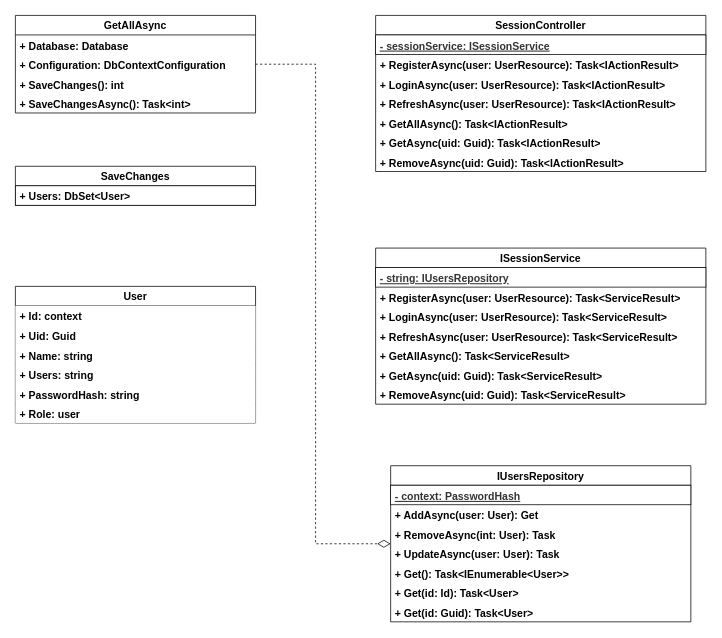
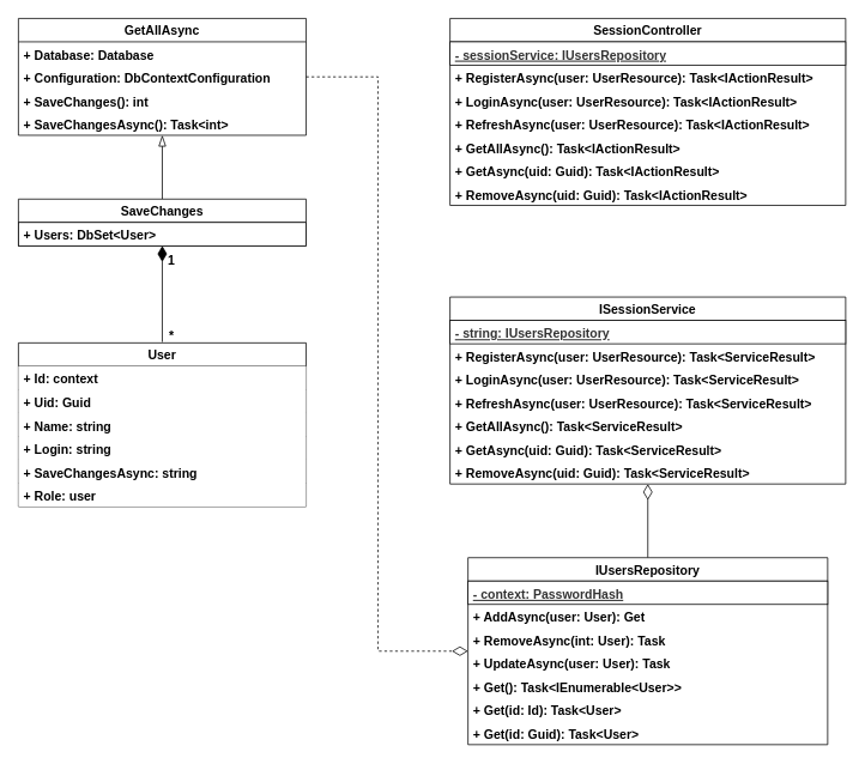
- <mxCell id="3" value="- sessionService: ISessionService" style="text;align=left;verticalAlign=top;spacingLeft=4;spacingRight=4;overflow=hidden;rotatable=0;points=[[0,0.5],[1,0.5]];portConstraint=eastwest;fontStyle=5;fontSize=14;rounded=0;fontColor=#333333;strokeColor=#000000;fillColor=#FFFFFF;" parent="2" vertex="1"><mxGeometry y="26" width="440" height="26" as="geometry" /></mxCell>
+ <mxCell id="3" value="- sessionService: IUsersRepository" style="text;align=left;verticalAlign=top;spacingLeft=4;spacingRight=4;overflow=hidden;rotatable=0;points=[[0,0.5],[1,0.5]];portConstraint=eastwest;fontStyle=5;fontSize=14;rounded=0;fontColor=#333333;strokeColor=#000000;fillColor=#FFFFFF;" parent="2" vertex="1"><mxGeometry y="26" width="440" height="26" as="geometry" /></mxCell>
+ <mxCell id="27" style="edgeStyle=orthogonalEdgeStyle;rounded=0;orthogonalLoop=1;jettySize=auto;html=1;exitX=0.5;exitY=0;exitDx=0;exitDy=0;endArrow=blockThin;endFill=0;fontSize=14;fontStyle=1;endSize=10;" parent="1" source="28" target="30" edge="1"><mxGeometry relative="1" as="geometry" /></mxCell>
+ <mxCell id="35" value="1&lt;br style=&quot;font-size: 14px;&quot;&gt;&lt;br style=&quot;font-size: 14px;&quot;&gt;&lt;br style=&quot;font-size: 14px;&quot;&gt;&lt;br style=&quot;font-size: 14px;&quot;&gt;&lt;br style=&quot;font-size: 14px;&quot;&gt;*" style="edgeStyle=orthogonalEdgeStyle;rounded=0;orthogonalLoop=1;jettySize=auto;html=1;exitX=0.5;exitY=0;exitDx=0;exitDy=0;endArrow=diamondThin;endFill=1;fontSize=14;fontStyle=1;endSize=15;" parent="1" source="36" target="28" edge="1"><mxGeometry x="-0.091" y="-10" relative="1" as="geometry"><mxPoint as="offset" /></mxGeometry></mxCell>
- <mxCell id="40" value="+ Users: string" style="text;align=left;verticalAlign=top;spacingLeft=4;spacingRight=4;overflow=hidden;rotatable=0;points=[[0,0.5],[1,0.5]];portConstraint=eastwest;fontStyle=1;fontSize=14;fillColor=#ffffff;" parent="36" vertex="1"><mxGeometry y="104" width="320" height="26" as="geometry" /></mxCell>
+ <mxCell id="40" value="+ Login: string" style="text;align=left;verticalAlign=top;spacingLeft=4;spacingRight=4;overflow=hidden;rotatable=0;points=[[0,0.5],[1,0.5]];portConstraint=eastwest;fontStyle=1;fontSize=14;fillColor=#ffffff;" parent="36" vertex="1"><mxGeometry y="104" width="320" height="26" as="geometry" /></mxCell>
- <mxCell id="41" value="+ PasswordHash: string" style="text;align=left;verticalAlign=top;spacingLeft=4;spacingRight=4;overflow=hidden;rotatable=0;points=[[0,0.5],[1,0.5]];portConstraint=eastwest;fontStyle=1;fontSize=14;fillColor=#ffffff;" parent="36" vertex="1"><mxGeometry y="130" width="320" height="26" as="geometry" /></mxCell>
+ <mxCell id="41" value="+ SaveChangesAsync: string" style="text;align=left;verticalAlign=top;spacingLeft=4;spacingRight=4;overflow=hidden;rotatable=0;points=[[0,0.5],[1,0.5]];portConstraint=eastwest;fontStyle=1;fontSize=14;fillColor=#ffffff;" parent="36" vertex="1"><mxGeometry y="130" width="320" height="26" as="geometry" /></mxCell>
+ <mxCell id="18" style="edgeStyle=orthogonalEdgeStyle;rounded=0;orthogonalLoop=1;jettySize=auto;html=1;exitX=0.5;exitY=0;exitDx=0;exitDy=0;fontSize=14;endArrow=diamondThin;endFill=0;endSize=15;" parent="1" source="19" target="10" edge="1"><mxGeometry relative="1" as="geometry" /></mxCell>
